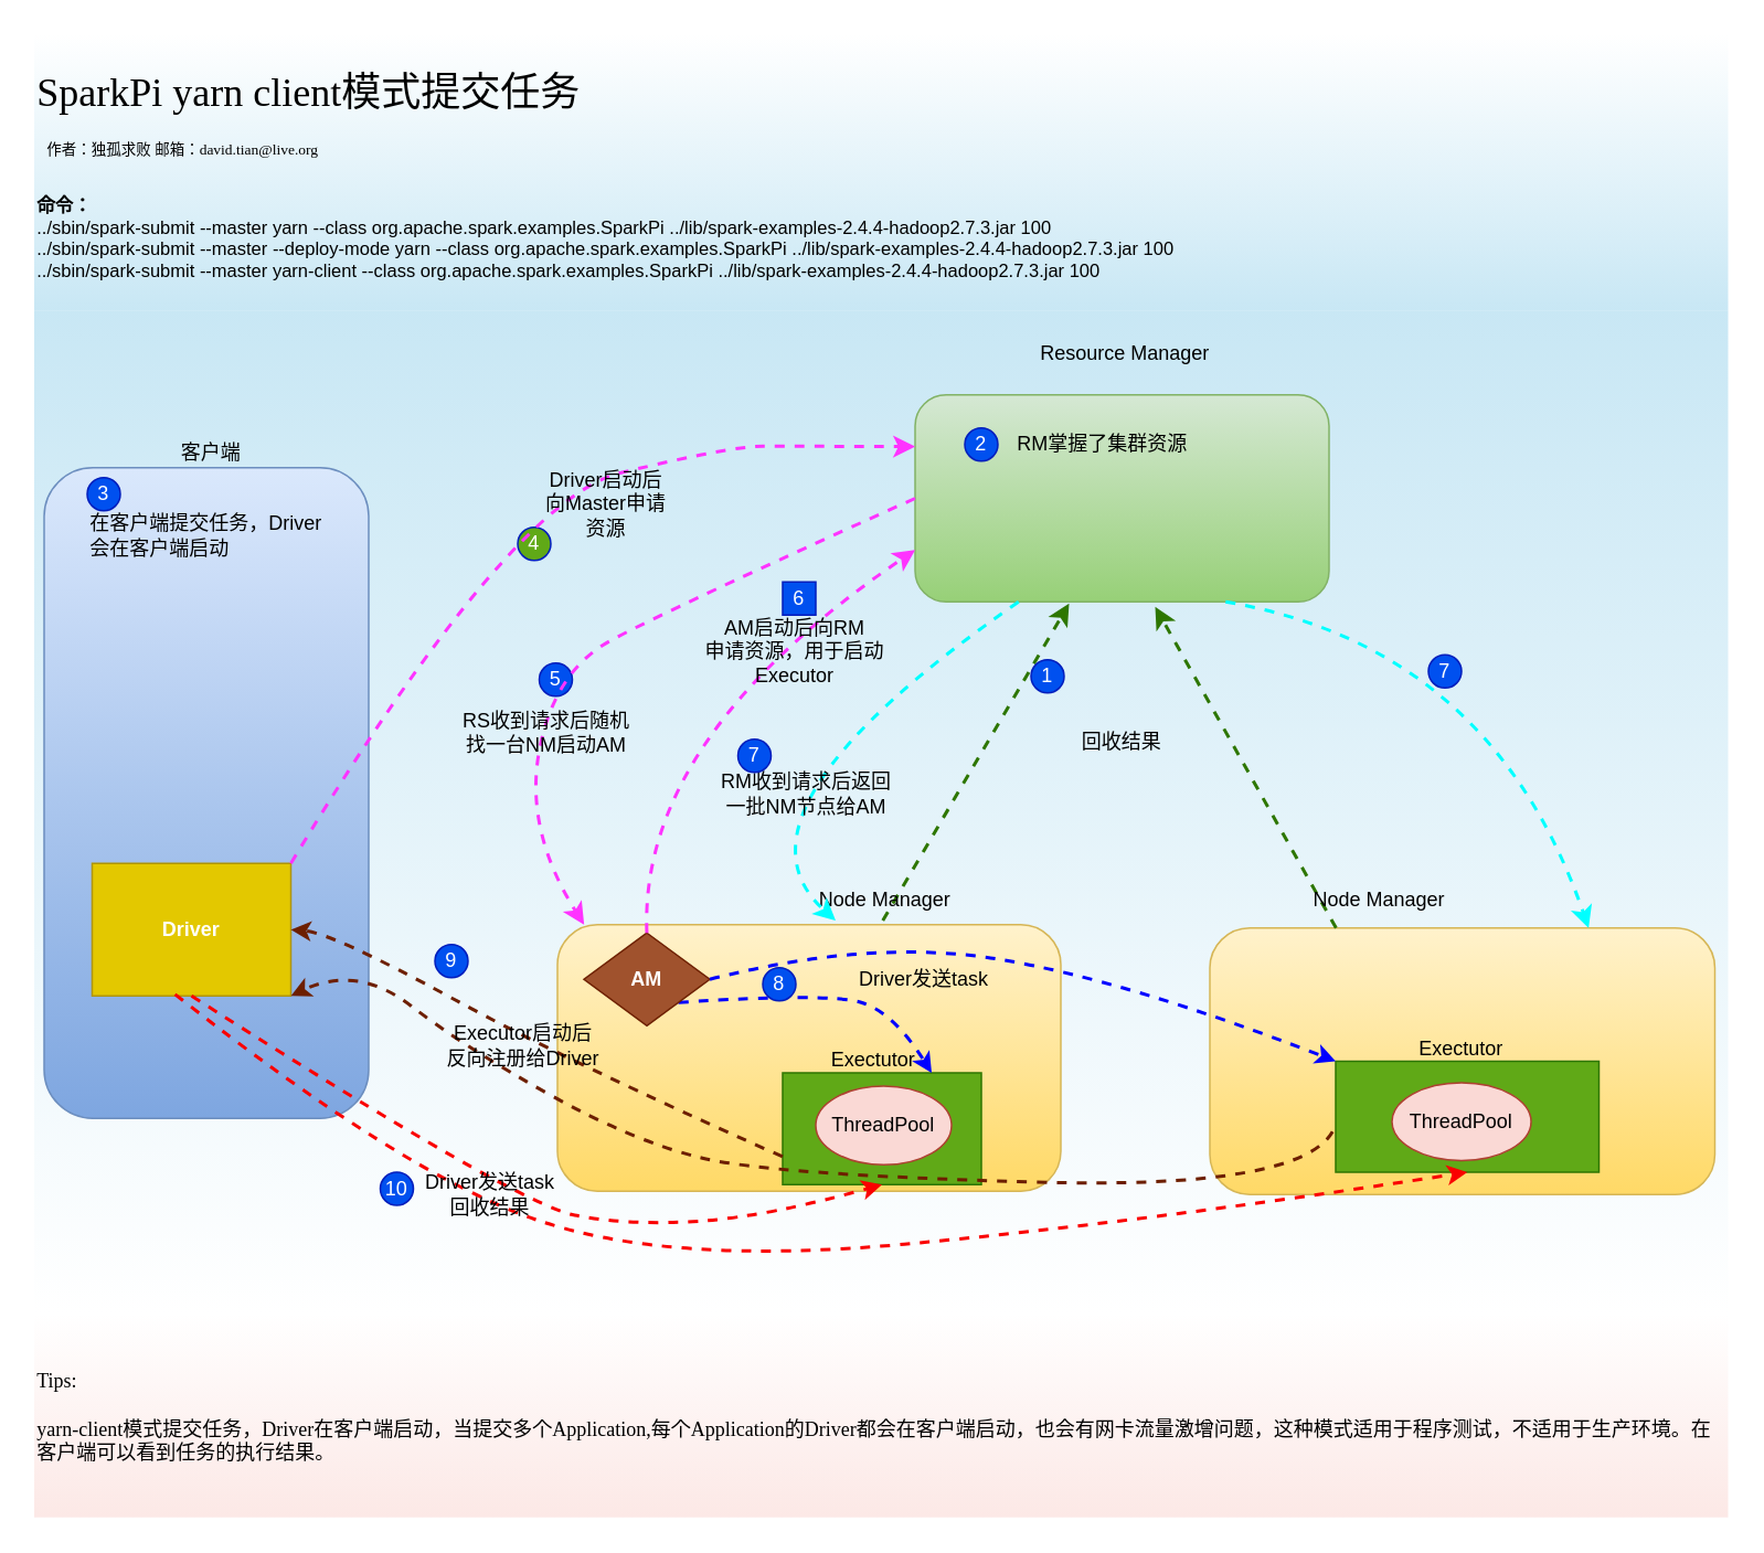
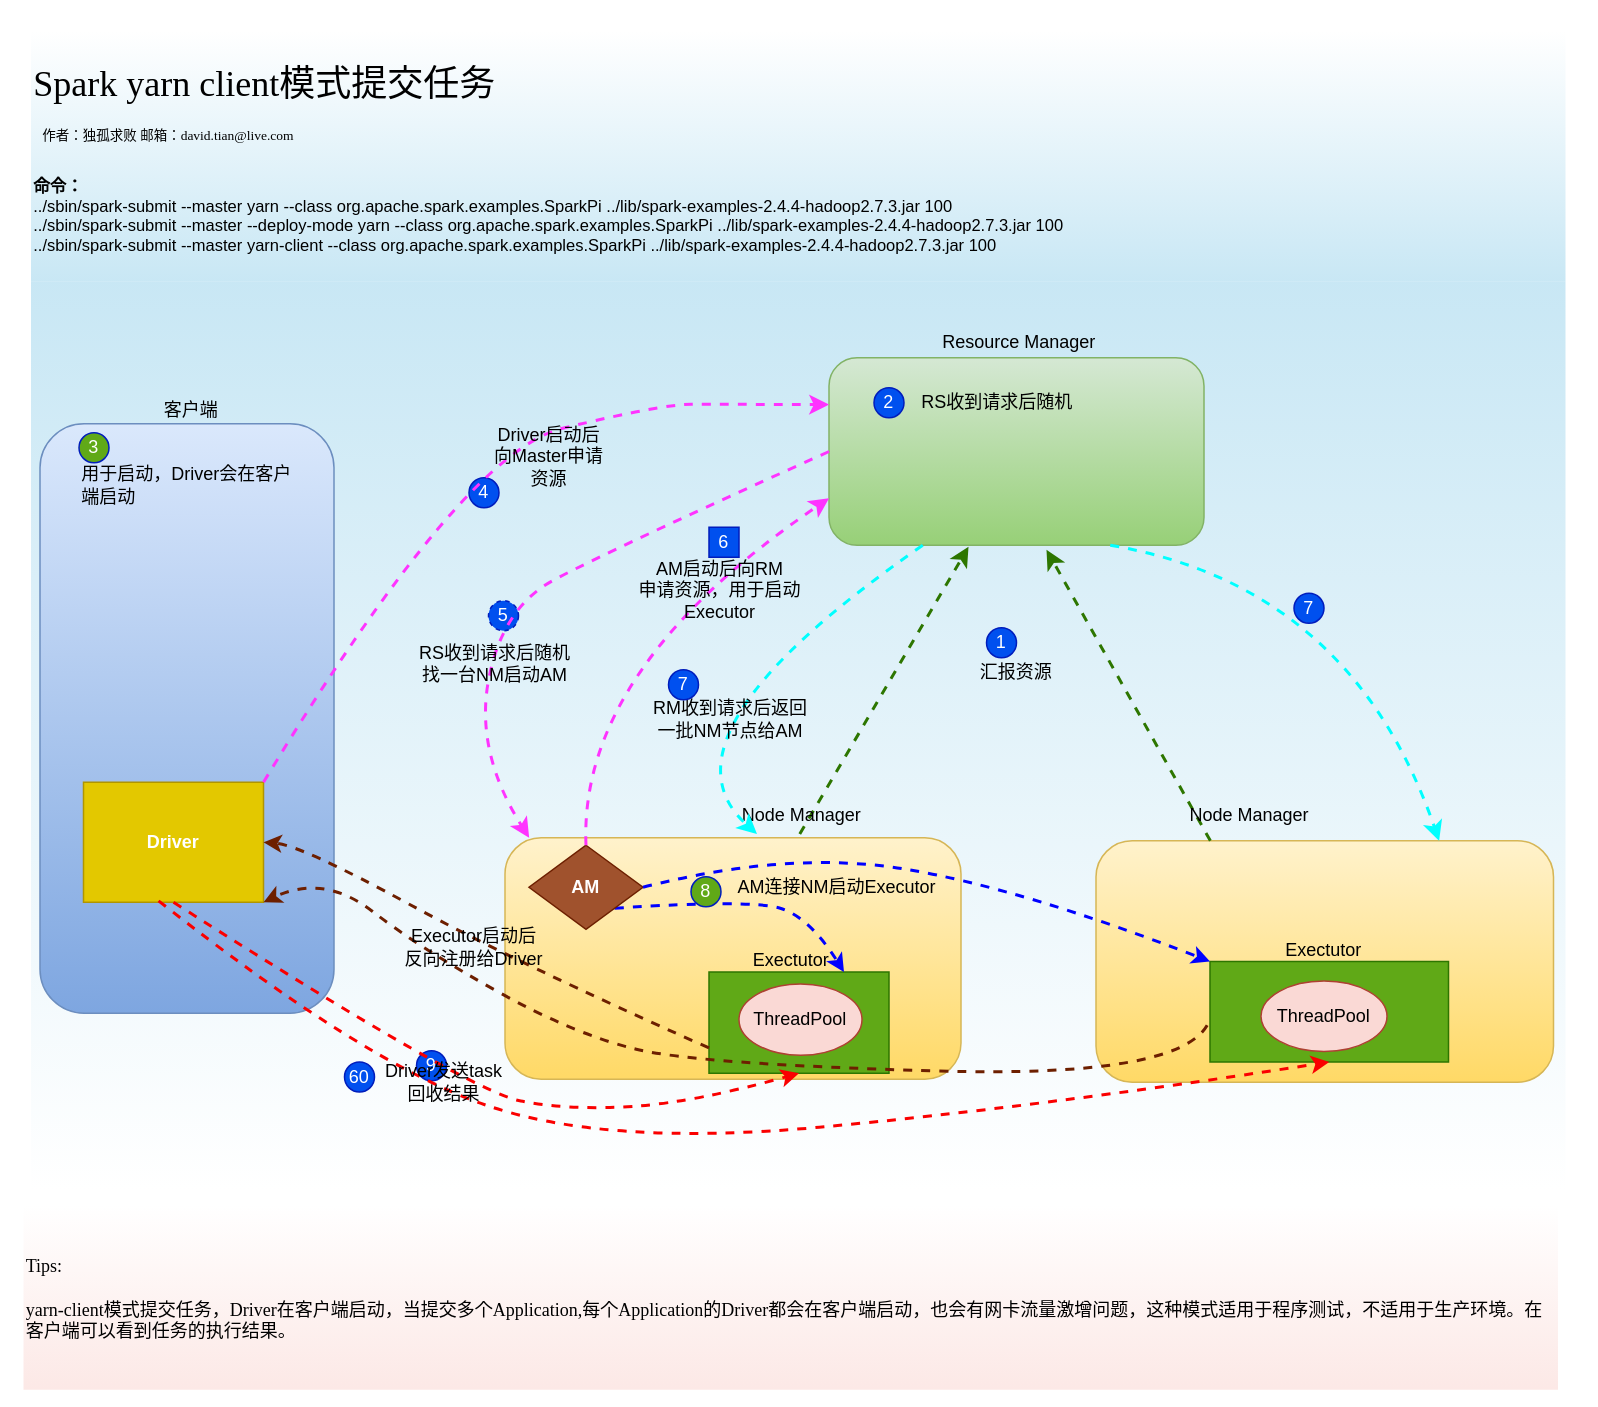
- <mxCell id="9" value="SparkPi yarn client模式提交任务" style="text;html=1;strokeColor=none;fillColor=none;align=left;verticalAlign=middle;whiteSpace=wrap;rounded=0;fontSize=24;fontFamily=Comic Sans MS;" vertex="1" parent="1"><mxGeometry x="20" y="20" width="1014" height="71" as="geometry" /></mxCell>
+ <mxCell id="9" value="Spark yarn client模式提交任务" style="text;html=1;strokeColor=none;fillColor=none;align=left;verticalAlign=middle;whiteSpace=wrap;rounded=0;fontSize=24;fontFamily=Comic Sans MS;" vertex="1" parent="1"><mxGeometry x="20" y="20" width="1014" height="71" as="geometry" /></mxCell>
- <mxCell id="10" value="作者：独孤求败 邮箱：david.tian@live.org" style="text;html=1;strokeColor=none;fillColor=none;align=left;verticalAlign=middle;whiteSpace=wrap;rounded=0;fontSize=9;fontFamily=Comic Sans MS;" vertex="1" parent="1"><mxGeometry x="26" y="80" width="360" height="20" as="geometry" /></mxCell>
+ <mxCell id="10" value="作者：独孤求败 邮箱：david.tian@live.com" style="text;html=1;strokeColor=none;fillColor=none;align=left;verticalAlign=middle;whiteSpace=wrap;rounded=0;fontSize=9;fontFamily=Comic Sans MS;" vertex="1" parent="1"><mxGeometry x="26" y="80" width="360" height="20" as="geometry" /></mxCell>
- <mxCell id="20" value="Resource Manager" style="text;html=1;strokeColor=none;fillColor=none;align=center;verticalAlign=middle;whiteSpace=wrap;rounded=0;fontFamily=Helvetica;fontSize=12;" vertex="1" parent="1"><mxGeometry x="622" y="203" width="114" height="20" as="geometry" /></mxCell>
+ <mxCell id="20" value="Resource Manager" style="text;html=1;strokeColor=none;fillColor=none;align=center;verticalAlign=middle;whiteSpace=wrap;rounded=0;fontFamily=Helvetica;fontSize=12;" vertex="1" parent="1"><mxGeometry x="622" y="218" width="114" height="20" as="geometry" /></mxCell>
- <mxCell id="25" value="RM掌握了集群资源" style="text;html=1;strokeColor=none;fillColor=none;align=left;verticalAlign=middle;whiteSpace=wrap;rounded=0;fontFamily=Helvetica;fontSize=12;" vertex="1" parent="1"><mxGeometry x="612" y="250.5" width="130" height="35" as="geometry" /></mxCell>
+ <mxCell id="25" value="RS收到请求后随机" style="text;html=1;strokeColor=none;fillColor=none;align=left;verticalAlign=middle;whiteSpace=wrap;rounded=0;fontFamily=Helvetica;fontSize=12;" vertex="1" parent="1"><mxGeometry x="612" y="250.5" width="130" height="35" as="geometry" /></mxCell>
- <mxCell id="14" value="3" style="ellipse;whiteSpace=wrap;html=1;aspect=fixed;fontFamily=Helvetica;fontSize=12;align=center;fillColor=#0050ef;strokeColor=#001DBC;fontColor=#ffffff;" vertex="1" parent="1"><mxGeometry x="52" y="288" width="20" height="20" as="geometry" /></mxCell>
+ <mxCell id="14" value="3" style="ellipse;whiteSpace=wrap;html=1;aspect=fixed;fontFamily=Helvetica;fontSize=12;align=center;fillColor=#60a917;strokeColor=#001DBC;fontColor=#ffffff;" vertex="1" parent="1"><mxGeometry x="52" y="288" width="20" height="20" as="geometry" /></mxCell>
- <mxCell id="12" value="在客户端提交任务，Driver会在客户端启动" style="text;html=1;strokeColor=none;fillColor=none;align=left;verticalAlign=middle;whiteSpace=wrap;rounded=0;fontFamily=Helvetica;fontSize=12;" vertex="1" parent="1"><mxGeometry x="52" y="298" width="150" height="50" as="geometry" /></mxCell>
+ <mxCell id="12" value="用于启动，Driver会在客户端启动" style="text;html=1;strokeColor=none;fillColor=none;align=left;verticalAlign=middle;whiteSpace=wrap;rounded=0;fontFamily=Helvetica;fontSize=12;" vertex="1" parent="1"><mxGeometry x="52" y="298" width="150" height="50" as="geometry" /></mxCell>
- <mxCell id="15" value="4" style="ellipse;whiteSpace=wrap;html=1;aspect=fixed;fontFamily=Helvetica;fontSize=12;align=center;fillColor=#60a917;strokeColor=#001DBC;fontColor=#ffffff;" vertex="1" parent="1"><mxGeometry x="312" y="318" width="20" height="20" as="geometry" /></mxCell>
+ <mxCell id="15" value="4" style="ellipse;whiteSpace=wrap;html=1;aspect=fixed;fontFamily=Helvetica;fontSize=12;align=center;fillColor=#0050ef;strokeColor=#001DBC;fontColor=#ffffff;" vertex="1" parent="1"><mxGeometry x="312" y="318" width="20" height="20" as="geometry" /></mxCell>
- <mxCell id="28" value="1" style="ellipse;whiteSpace=wrap;html=1;aspect=fixed;fontFamily=Helvetica;fontSize=12;align=center;fillColor=#0050ef;strokeColor=#001DBC;fontColor=#ffffff;" vertex="1" parent="1"><mxGeometry x="622" y="398" width="20" height="20" as="geometry" /></mxCell>
+ <mxCell id="28" value="1" style="ellipse;whiteSpace=wrap;html=1;aspect=fixed;fontFamily=Helvetica;fontSize=12;align=center;fillColor=#0050ef;strokeColor=#001DBC;fontColor=#ffffff;" vertex="1" parent="1"><mxGeometry x="657" y="418" width="20" height="20" as="geometry" /></mxCell>
- <mxCell id="34" value="5" style="ellipse;whiteSpace=wrap;html=1;aspect=fixed;fontFamily=Helvetica;fontSize=12;align=center;fillColor=#0050ef;strokeColor=#001DBC;fontColor=#ffffff;" vertex="1" parent="1"><mxGeometry x="325" y="400" width="20" height="20" as="geometry" /></mxCell>
+ <mxCell id="34" value="5" style="ellipse;whiteSpace=wrap;html=1;aspect=fixed;fontFamily=Helvetica;fontSize=12;align=center;fillColor=#0050ef;strokeColor=#001DBC;fontColor=#ffffff;dashed=1;" vertex="1" parent="1"><mxGeometry x="325" y="400" width="20" height="20" as="geometry" /></mxCell>
- <mxCell id="24" value="回收结果" style="text;html=1;strokeColor=none;fillColor=none;align=center;verticalAlign=middle;whiteSpace=wrap;rounded=0;fontFamily=Helvetica;fontSize=12;" vertex="1" parent="1"><mxGeometry x="602" y="438" width="150" height="20" as="geometry" /></mxCell>
+ <mxCell id="24" value="汇报资源" style="text;html=1;strokeColor=none;fillColor=none;align=center;verticalAlign=middle;whiteSpace=wrap;rounded=0;fontFamily=Helvetica;fontSize=12;" vertex="1" parent="1"><mxGeometry x="602" y="438" width="150" height="20" as="geometry" /></mxCell>
- <mxCell id="16" value="9" style="ellipse;whiteSpace=wrap;html=1;aspect=fixed;fontFamily=Helvetica;fontSize=12;align=center;fillColor=#0050ef;strokeColor=#001DBC;fontColor=#ffffff;" vertex="1" parent="1"><mxGeometry x="262" y="570" width="20" height="20" as="geometry" /></mxCell>
+ <mxCell id="16" value="9" style="ellipse;whiteSpace=wrap;html=1;aspect=fixed;fontFamily=Helvetica;fontSize=12;align=center;fillColor=#0050ef;strokeColor=#001DBC;fontColor=#ffffff;" vertex="1" parent="1"><mxGeometry x="277" y="700" width="20" height="20" as="geometry" /></mxCell>
- <mxCell id="27" value="Driver发送task" style="text;html=1;strokeColor=none;fillColor=none;align=center;verticalAlign=middle;whiteSpace=wrap;rounded=0;fontFamily=Helvetica;fontSize=12;" vertex="1" parent="1"><mxGeometry x="440" y="581" width="235" height="20" as="geometry" /></mxCell>
+ <mxCell id="27" value="AM连接NM启动Executor" style="text;html=1;strokeColor=none;fillColor=none;align=center;verticalAlign=middle;whiteSpace=wrap;rounded=0;fontFamily=Helvetica;fontSize=12;" vertex="1" parent="1"><mxGeometry x="440" y="581" width="235" height="20" as="geometry" /></mxCell>
- <mxCell id="31" value="8" style="ellipse;whiteSpace=wrap;html=1;aspect=fixed;fontFamily=Helvetica;fontSize=12;align=center;fillColor=#0050ef;strokeColor=#001DBC;fontColor=#ffffff;" vertex="1" parent="1"><mxGeometry x="460" y="584" width="20" height="20" as="geometry" /></mxCell>
+ <mxCell id="31" value="8" style="ellipse;whiteSpace=wrap;html=1;aspect=fixed;fontFamily=Helvetica;fontSize=12;align=center;fillColor=#60a917;strokeColor=#001DBC;fontColor=#ffffff;" vertex="1" parent="1"><mxGeometry x="460" y="584" width="20" height="20" as="geometry" /></mxCell>
- <mxCell id="58" value="10" style="ellipse;whiteSpace=wrap;html=1;aspect=fixed;fontFamily=Helvetica;fontSize=12;align=center;fillColor=#0050ef;strokeColor=#001DBC;fontColor=#ffffff;" vertex="1" parent="1"><mxGeometry x="229" y="707.5" width="20" height="20" as="geometry" /></mxCell>
+ <mxCell id="58" value="60" style="ellipse;whiteSpace=wrap;html=1;aspect=fixed;fontFamily=Helvetica;fontSize=12;align=center;fillColor=#0050ef;strokeColor=#001DBC;fontColor=#ffffff;" vertex="1" parent="1"><mxGeometry x="229" y="707.5" width="20" height="20" as="geometry" /></mxCell>
- <mxCell id="32" value="Tips:&lt;br&gt;&lt;br&gt;yarn-client模式提交任务，Driver在客户端启动，当提交多个Application,每个Application的Driver都会在客户端启动，也会有网卡流量激增问题，这种模式适用于程序测试，不适用于生产环境。在客户端可以看到任务的执行结果。" style="rounded=0;whiteSpace=wrap;html=1;fontFamily=Comic Sans MS;fontSize=12;align=left;fillColor=#fad9d5;strokeColor=none;gradientColor=#ffffff;gradientDirection=north;opacity=60;" vertex="1" parent="1"><mxGeometry x="20" y="793" width="1023" height="123" as="geometry" /></mxCell>
+ <mxCell id="32" value="Tips:&lt;br&gt;&lt;br&gt;yarn-client模式提交任务，Driver在客户端启动，当提交多个Application,每个Application的Driver都会在客户端启动，也会有网卡流量激增问题，这种模式适用于程序测试，不适用于生产环境。在客户端可以看到任务的执行结果。" style="rounded=0;whiteSpace=wrap;html=1;fontFamily=Comic Sans MS;fontSize=12;align=left;fillColor=#fad9d5;strokeColor=none;gradientColor=#ffffff;gradientDirection=north;opacity=60;" vertex="1" parent="1"><mxGeometry x="15" y="803" width="1023" height="123" as="geometry" /></mxCell>
